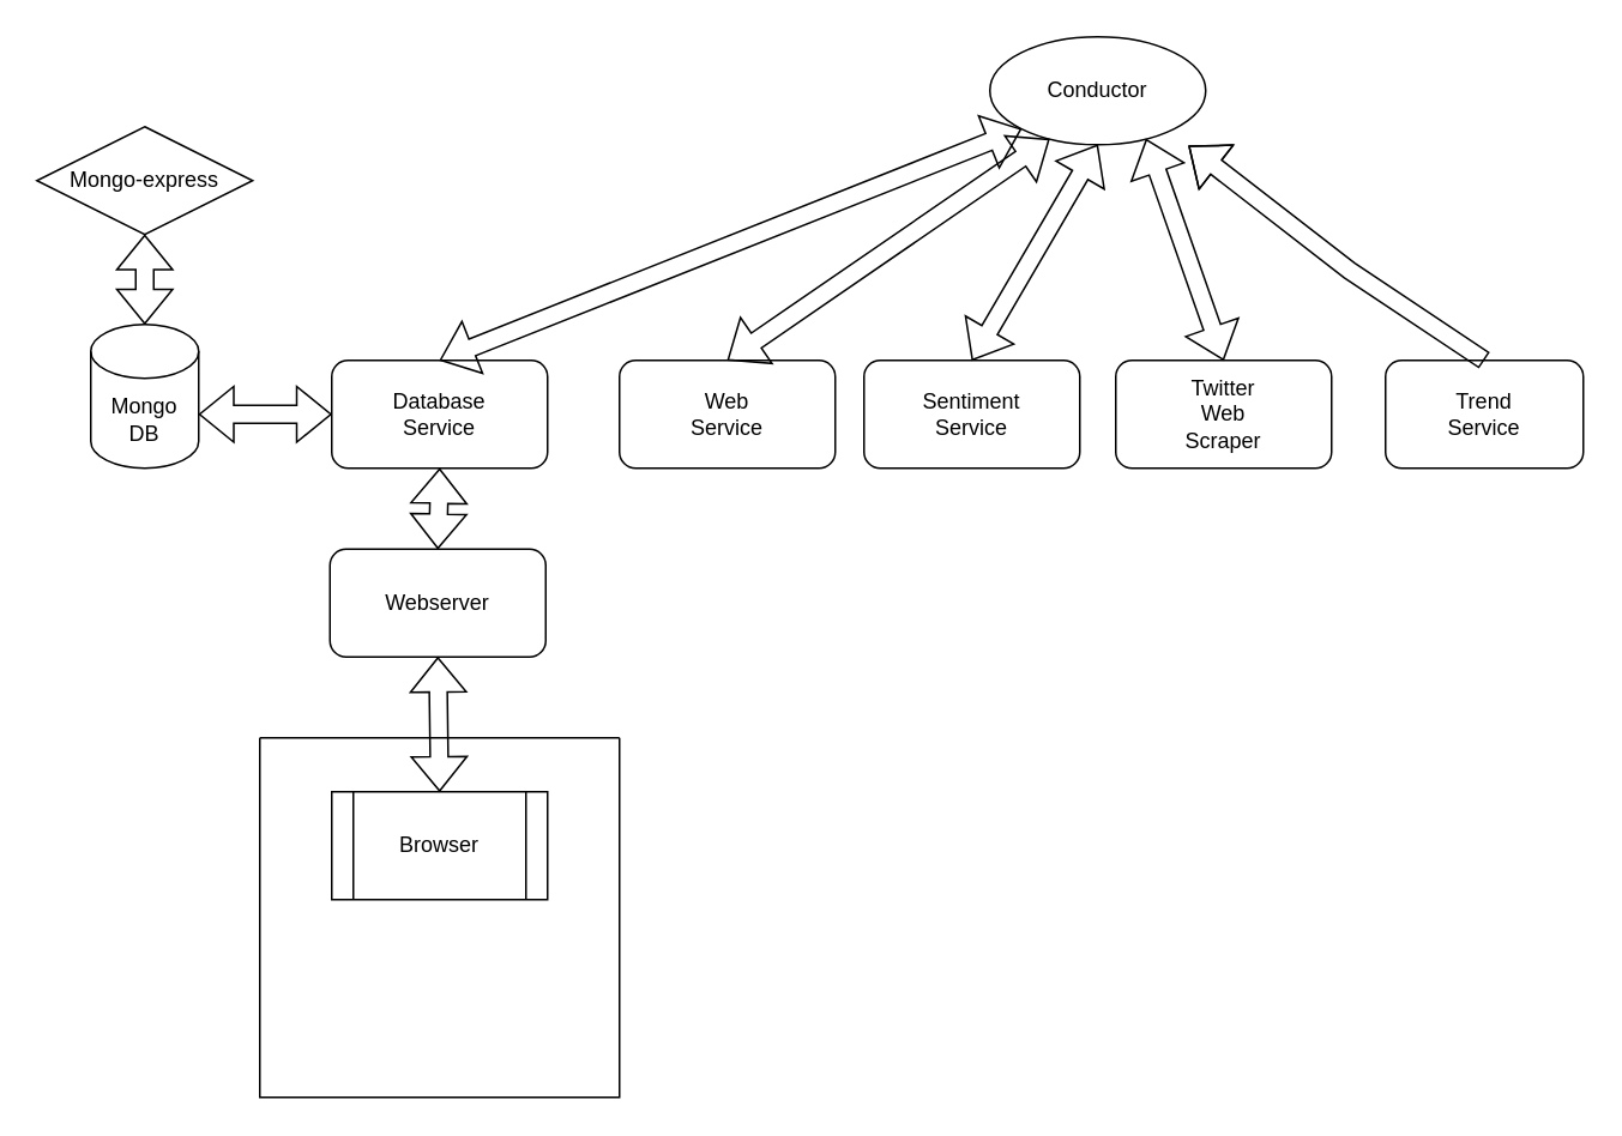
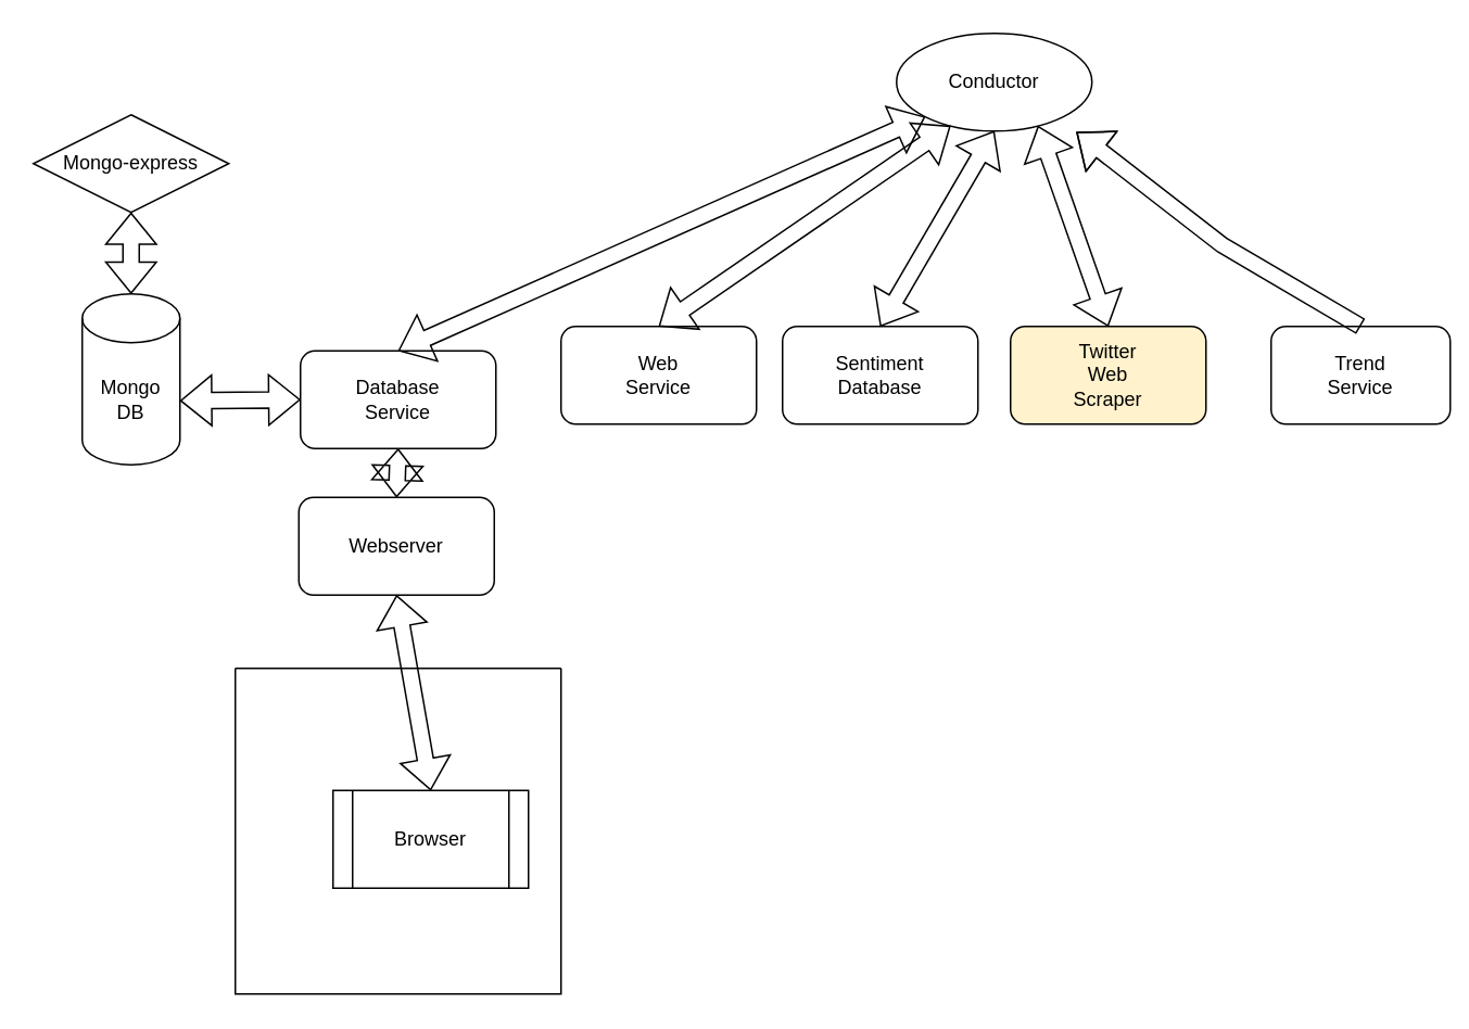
- <mxCell id="2" value="&lt;div&gt;Mongo&lt;/div&gt;&lt;div&gt;DB&lt;br&gt;&lt;/div&gt;" style="shape=cylinder3;whiteSpace=wrap;html=1;boundedLbl=1;backgroundOutline=1;size=15;" vertex="1" parent="1"><mxGeometry x="50" y="180" width="60" height="80" as="geometry" /></mxCell>
+ <mxCell id="2" value="&lt;div&gt;Mongo&lt;/div&gt;&lt;div&gt;DB&lt;br&gt;&lt;/div&gt;" style="shape=cylinder3;whiteSpace=wrap;html=1;boundedLbl=1;backgroundOutline=1;size=15;" vertex="1" parent="1"><mxGeometry x="50" y="180" width="60" height="105" as="geometry" /></mxCell>
- <mxCell id="3" value="&lt;div&gt;Database&lt;/div&gt;&lt;div&gt;Service&lt;br&gt;&lt;/div&gt;" style="rounded=1;whiteSpace=wrap;html=1;" vertex="1" parent="1"><mxGeometry x="184" y="200" width="120" height="60" as="geometry" /></mxCell>
+ <mxCell id="3" value="&lt;div&gt;Database&lt;/div&gt;&lt;div&gt;Service&lt;br&gt;&lt;/div&gt;" style="rounded=1;whiteSpace=wrap;html=1;" vertex="1" parent="1"><mxGeometry x="184" y="215" width="120" height="60" as="geometry" /></mxCell>
- <mxCell id="17" value="&lt;div&gt;Sentiment&lt;/div&gt;&lt;div&gt;Service&lt;br&gt;&lt;/div&gt;" style="rounded=1;whiteSpace=wrap;html=1;" vertex="1" parent="1"><mxGeometry x="480" y="200" width="120" height="60" as="geometry" /></mxCell>
+ <mxCell id="17" value="&lt;div&gt;Sentiment&lt;/div&gt;&lt;div&gt;Database&lt;br&gt;&lt;/div&gt;" style="rounded=1;whiteSpace=wrap;html=1;" vertex="1" parent="1"><mxGeometry x="480" y="200" width="120" height="60" as="geometry" /></mxCell>
- <mxCell id="13" value="&lt;div&gt;Twitter&lt;/div&gt;&lt;div&gt;Web&lt;/div&gt;&lt;div&gt;Scraper&lt;br&gt;&lt;/div&gt;" style="rounded=1;whiteSpace=wrap;html=1;" vertex="1" parent="1"><mxGeometry x="620" y="200" width="120" height="60" as="geometry" /></mxCell>
+ <mxCell id="13" value="&lt;div&gt;Twitter&lt;/div&gt;&lt;div&gt;Web&lt;/div&gt;&lt;div&gt;Scraper&lt;br&gt;&lt;/div&gt;" style="rounded=1;whiteSpace=wrap;html=1;fillColor=#fff2cc;" vertex="1" parent="1"><mxGeometry x="620" y="200" width="120" height="60" as="geometry" /></mxCell>
- <mxCell id="12" value="&lt;div&gt;Trend&lt;/div&gt;&lt;div&gt;Service&lt;br&gt;&lt;/div&gt;" style="rounded=1;whiteSpace=wrap;html=1;" vertex="1" parent="1"><mxGeometry x="770" y="200" width="110" height="60" as="geometry" /></mxCell>
+ <mxCell id="12" value="&lt;div&gt;Trend&lt;/div&gt;&lt;div&gt;Service&lt;br&gt;&lt;/div&gt;" style="rounded=1;whiteSpace=wrap;html=1;" vertex="1" parent="1"><mxGeometry x="780" y="200" width="110" height="60" as="geometry" /></mxCell>
- <mxCell id="9" value="Browser" style="shape=process;whiteSpace=wrap;html=1;backgroundOutline=1;" vertex="1" parent="8"><mxGeometry x="40" y="30" width="120" height="60" as="geometry" /></mxCell>
+ <mxCell id="9" value="Browser" style="shape=process;whiteSpace=wrap;html=1;backgroundOutline=1;" vertex="1" parent="8"><mxGeometry x="60" y="75" width="120" height="60" as="geometry" /></mxCell>
